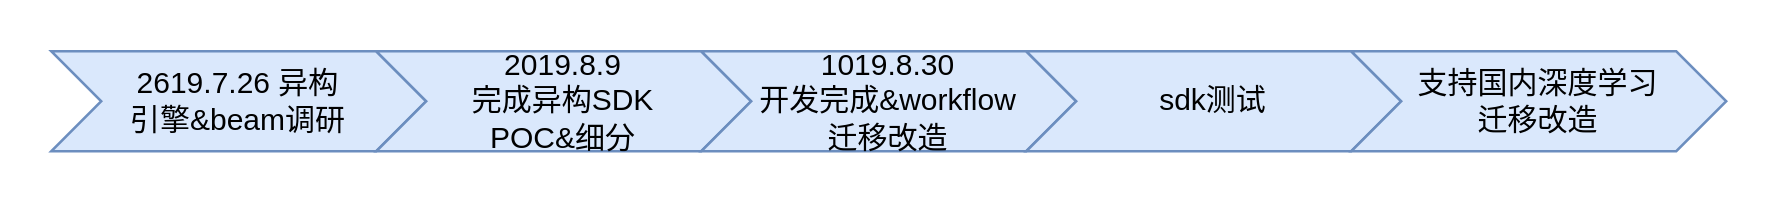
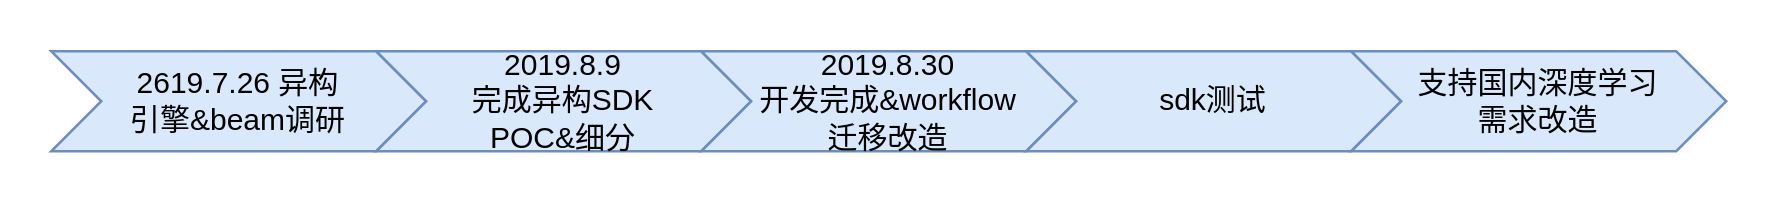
- <mxCell id="4" value="1019.8.30&lt;br&gt;开发完成&amp;amp;workflow&lt;br&gt;迁移改造" style="shape=step;perimeter=stepPerimeter;whiteSpace=wrap;html=1;fixedSize=1;fillColor=#dae8fc;strokeColor=#6c8ebf;" parent="1" vertex="1"><mxGeometry x="280" y="20" width="150" height="40" as="geometry" /></mxCell>
+ <mxCell id="4" value="2019.8.30&lt;br&gt;开发完成&amp;amp;workflow&lt;br&gt;迁移改造" style="shape=step;perimeter=stepPerimeter;whiteSpace=wrap;html=1;fixedSize=1;fillColor=#dae8fc;strokeColor=#6c8ebf;" parent="1" vertex="1"><mxGeometry x="280" y="20" width="150" height="40" as="geometry" /></mxCell>
- <mxCell id="6" value="支持国内深度学习&lt;br&gt;迁移改造" style="shape=step;perimeter=stepPerimeter;whiteSpace=wrap;html=1;fixedSize=1;fillColor=#dae8fc;strokeColor=#6c8ebf;" parent="1" vertex="1"><mxGeometry x="540" y="20" width="150" height="40" as="geometry" /></mxCell>
+ <mxCell id="6" value="支持国内深度学习&lt;br&gt;需求改造" style="shape=step;perimeter=stepPerimeter;whiteSpace=wrap;html=1;fixedSize=1;fillColor=#dae8fc;strokeColor=#6c8ebf;" parent="1" vertex="1"><mxGeometry x="540" y="20" width="150" height="40" as="geometry" /></mxCell>
